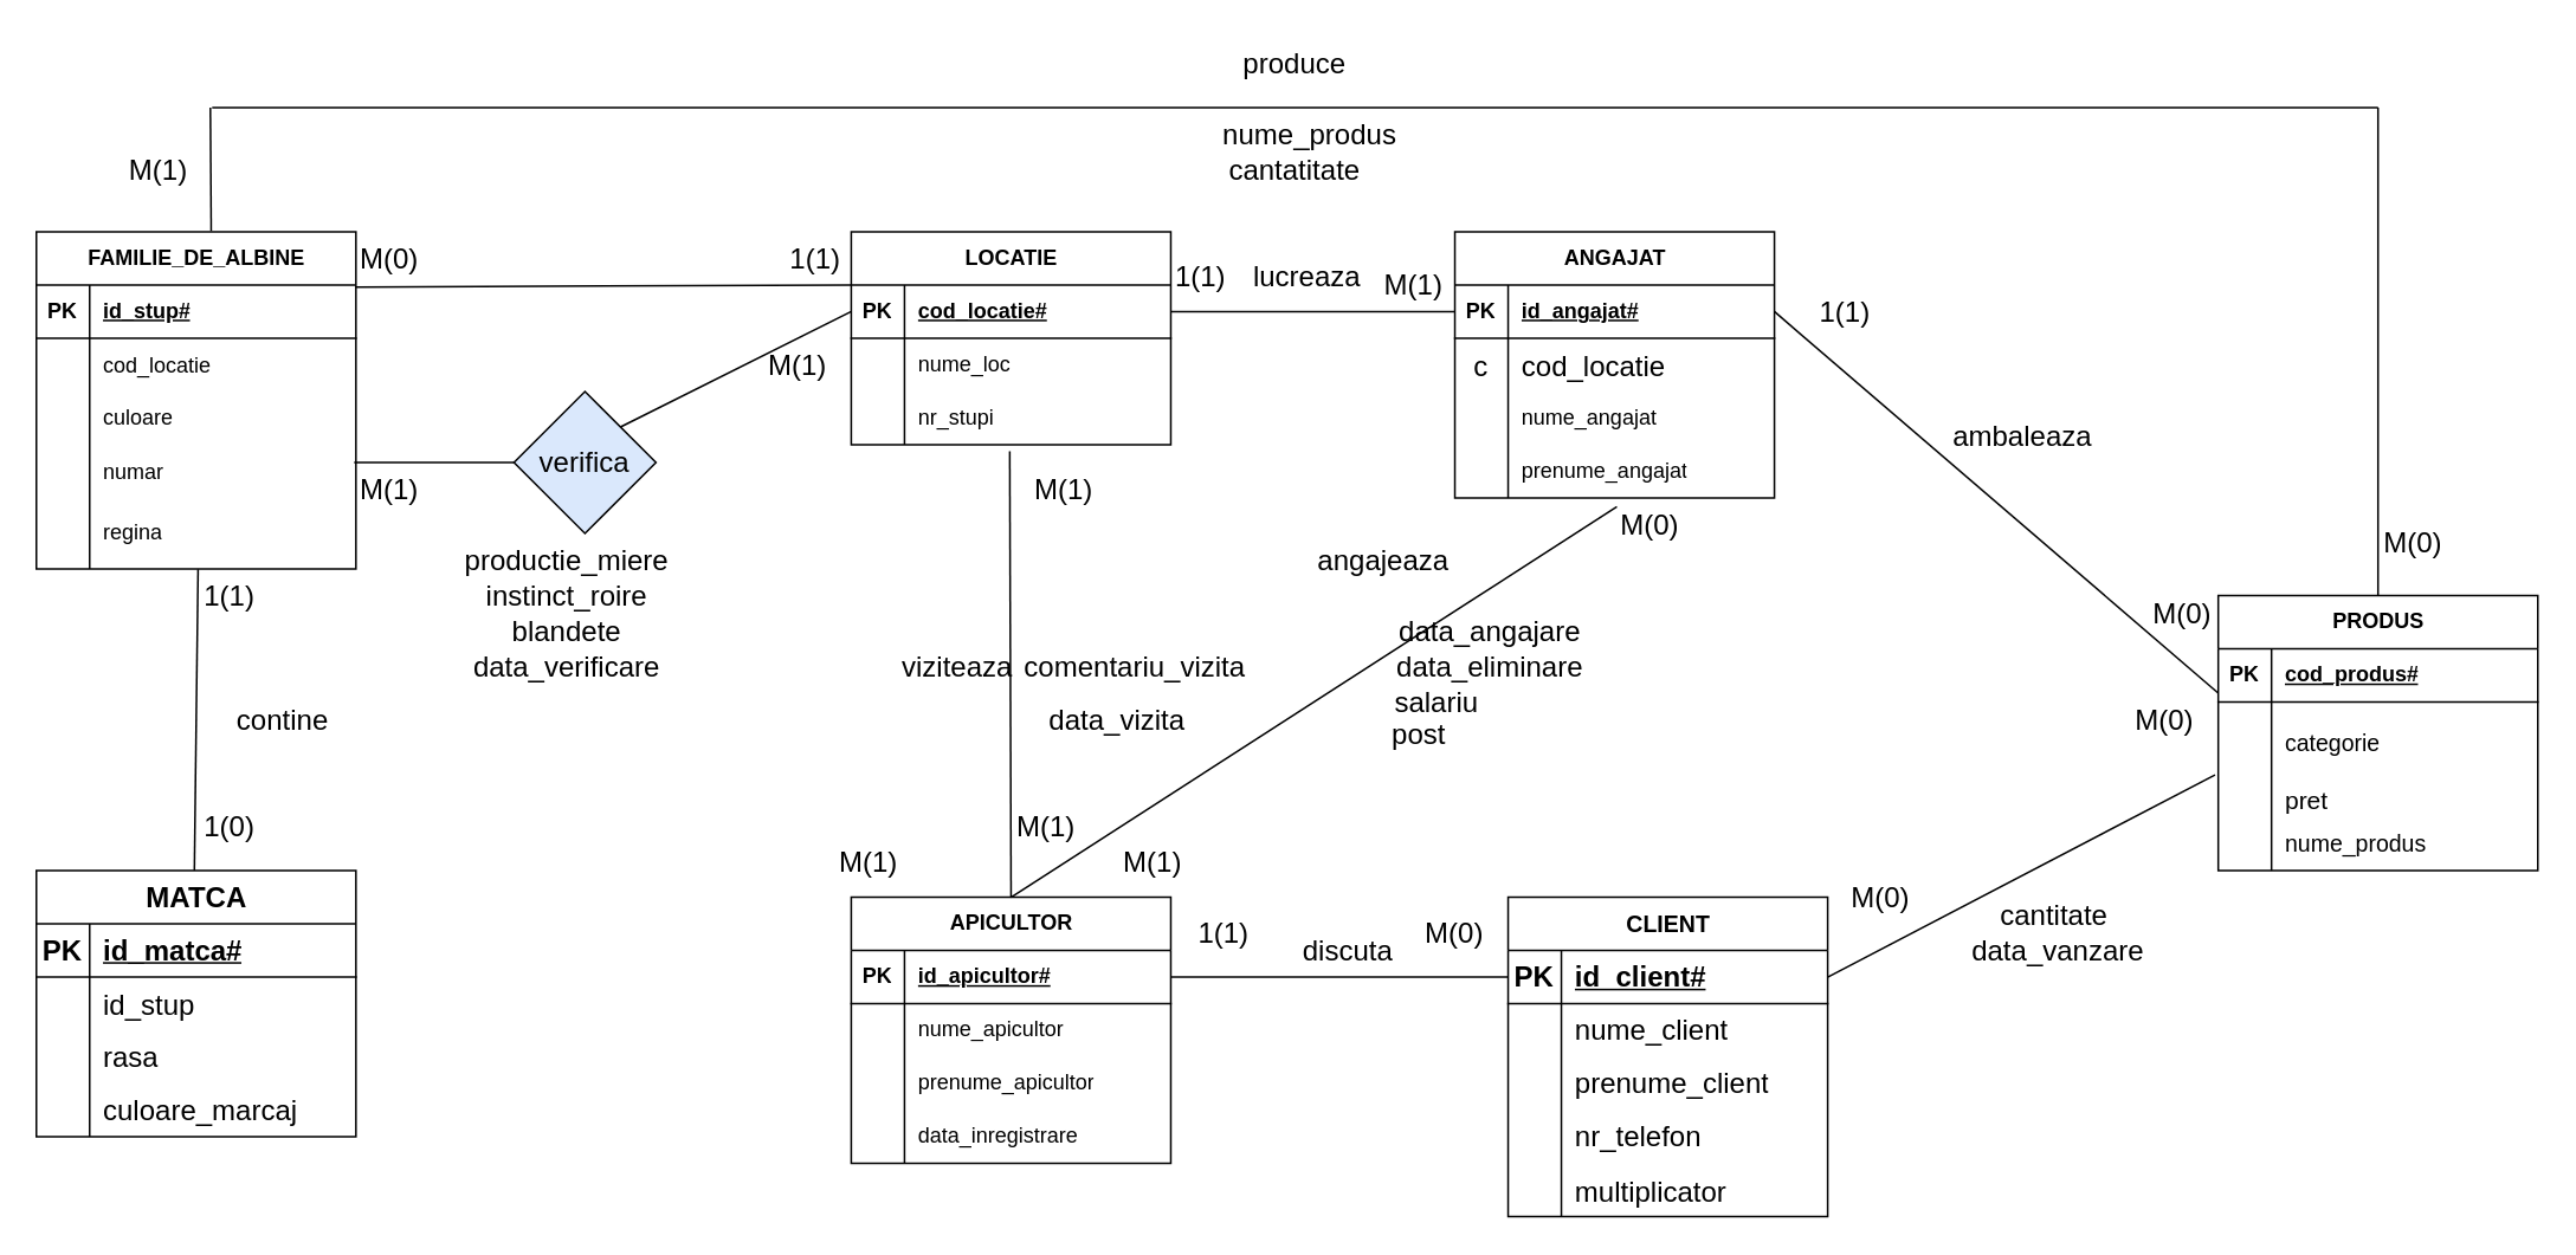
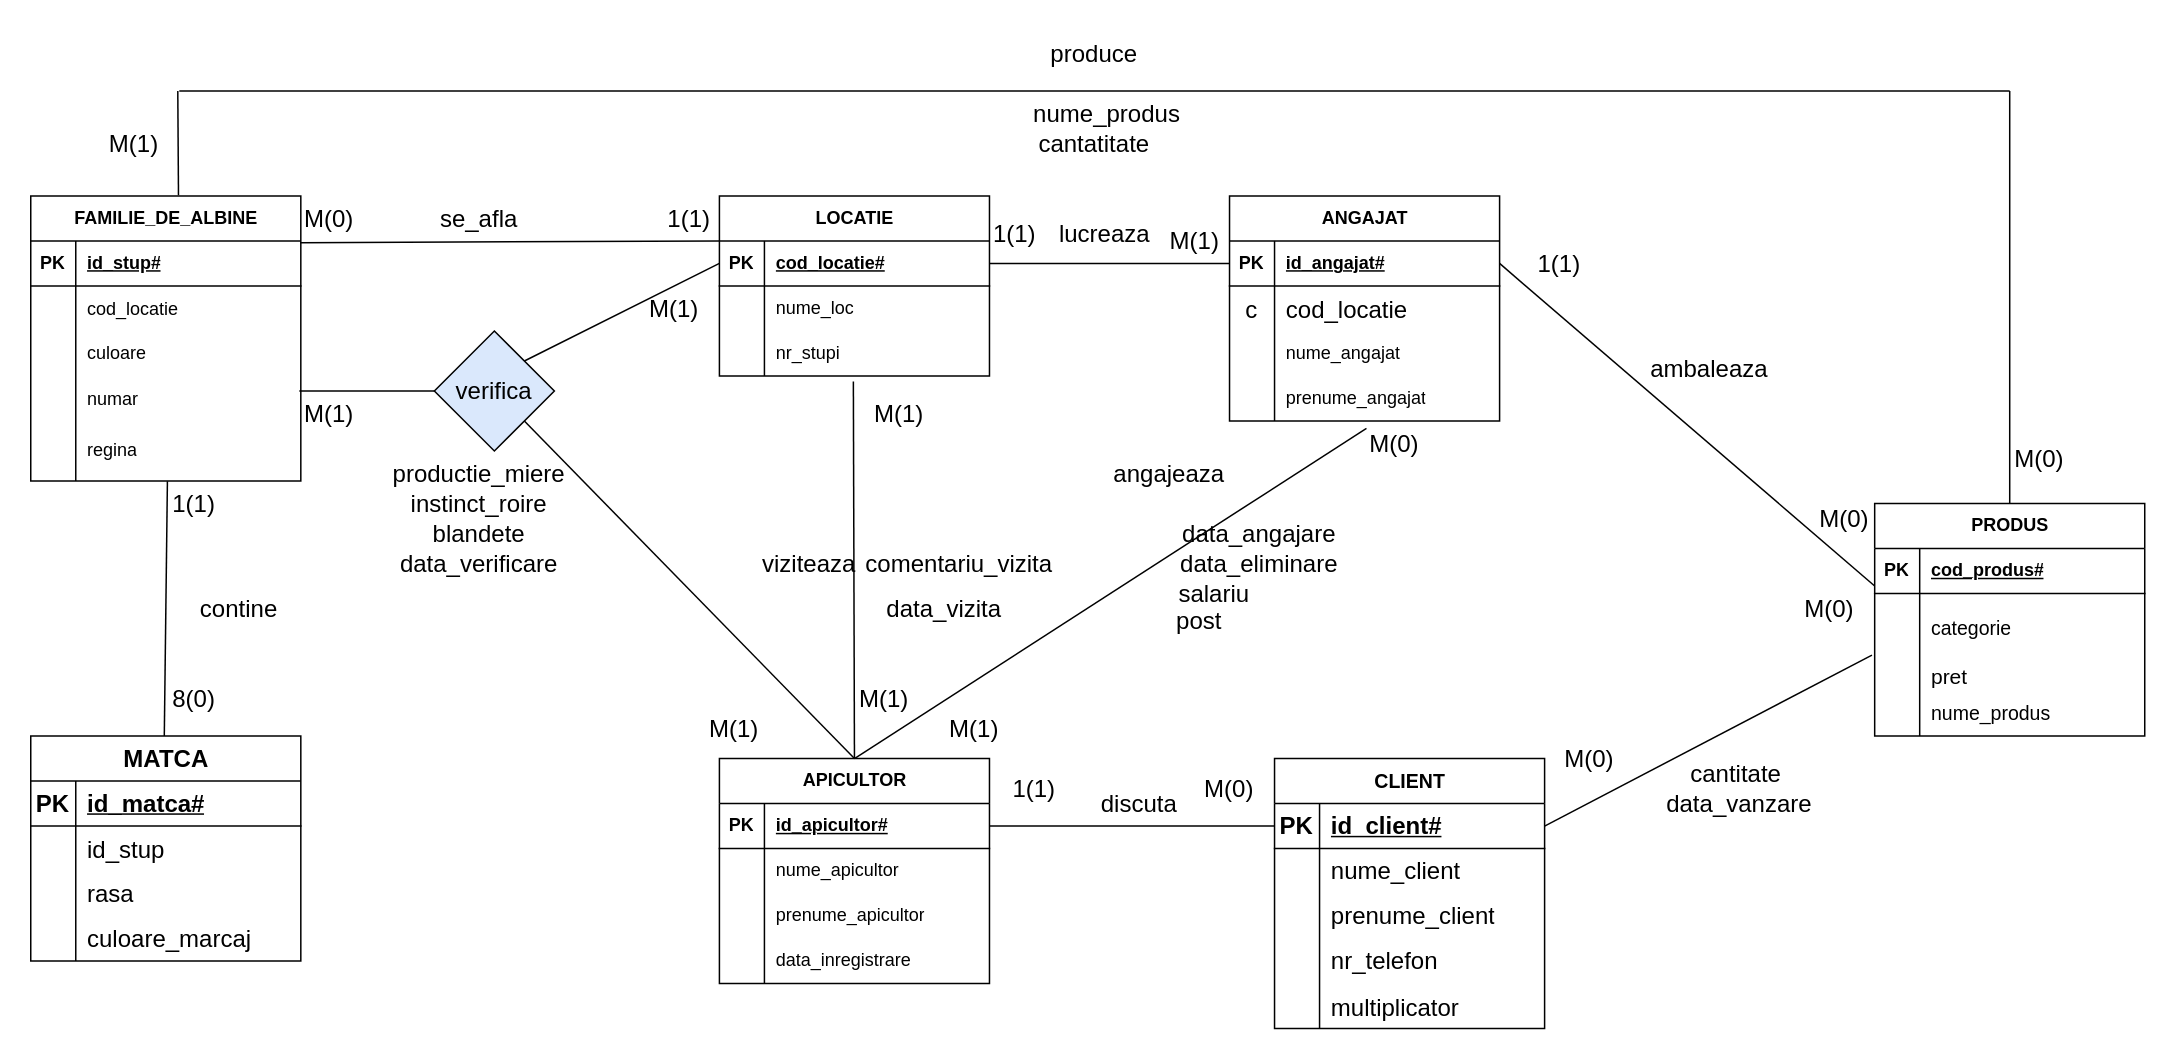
+ <mxCell id="153" value="se_afla" style="text;html=1;strokeColor=none;fillColor=none;align=center;verticalAlign=middle;whiteSpace=wrap;rounded=0;fontSize=16;" parent="1" vertex="1"><mxGeometry x="289" y="130" width="60" height="30" as="geometry" /></mxCell>
+ <mxCell id="89" value="" style="endArrow=none;html=1;rounded=0;fontSize=12;startSize=8;endSize=8;curved=1;exitX=1;exitY=1;exitDx=0;exitDy=0;entryX=0.5;entryY=0;entryDx=0;entryDy=0;" parent="1" source="144" target="2" edge="1"><mxGeometry relative="1" as="geometry"><mxPoint x="200.26" y="308.77" as="sourcePoint" /><mxPoint x="439" y="350" as="targetPoint" /></mxGeometry></mxCell>
- <mxCell id="85" value="1(0)" style="text;html=1;strokeColor=none;fillColor=none;align=center;verticalAlign=middle;whiteSpace=wrap;rounded=0;fontSize=16;" parent="1" vertex="1"><mxGeometry x="99" y="450" width="60" height="30" as="geometry" /></mxCell>
+ <mxCell id="85" value="8(0)" style="text;html=1;strokeColor=none;fillColor=none;align=center;verticalAlign=middle;whiteSpace=wrap;rounded=0;fontSize=16;" parent="1" vertex="1"><mxGeometry x="99" y="450" width="60" height="30" as="geometry" /></mxCell>
